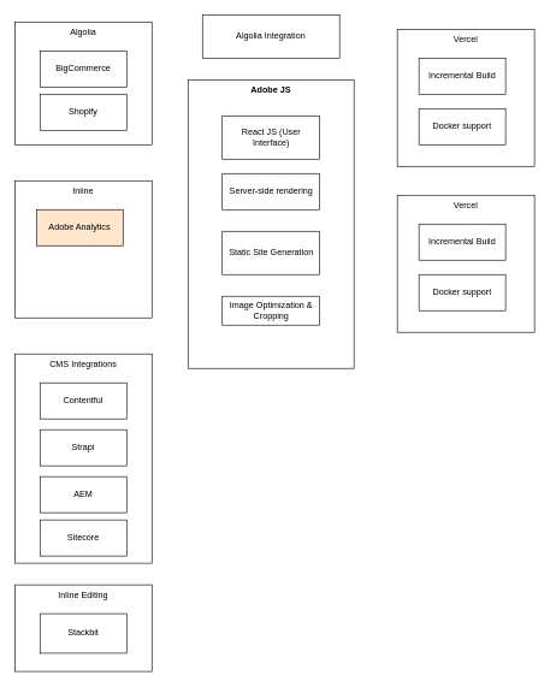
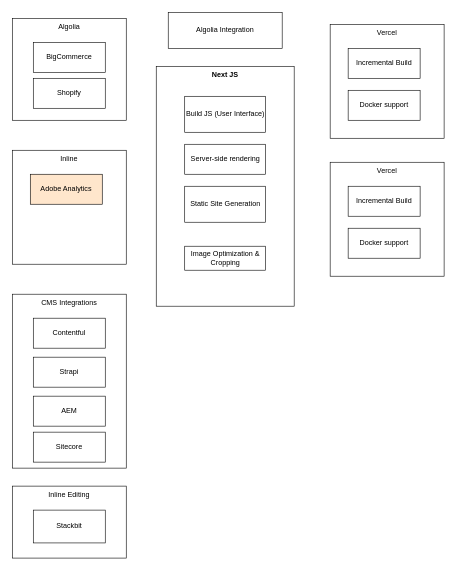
- <mxCell id="3" value="&lt;b&gt;Adobe JS&lt;/b&gt;" style="rounded=0;whiteSpace=wrap;html=1;verticalAlign=top;" parent="2" vertex="1"><mxGeometry width="230" height="400" as="geometry" /></mxCell>
+ <mxCell id="3" value="&lt;b&gt;Next JS&lt;/b&gt;" style="rounded=0;whiteSpace=wrap;html=1;verticalAlign=top;" parent="2" vertex="1"><mxGeometry width="230" height="400" as="geometry" /></mxCell>
- <mxCell id="4" value="React JS (User Interface)" style="rounded=0;whiteSpace=wrap;html=1;" parent="2" vertex="1"><mxGeometry x="47.5" y="50" width="135" height="60" as="geometry" /></mxCell>
+ <mxCell id="4" value="Build JS (User Interface)" style="rounded=0;whiteSpace=wrap;html=1;" parent="2" vertex="1"><mxGeometry x="47.5" y="50" width="135" height="60" as="geometry" /></mxCell>
- <mxCell id="6" value="Static Site Generation" style="rounded=0;whiteSpace=wrap;html=1;" parent="2" vertex="1"><mxGeometry x="47.5" y="210" width="135" height="60" as="geometry" /></mxCell>
+ <mxCell id="6" value="Static Site Generation" style="rounded=0;whiteSpace=wrap;html=1;" parent="2" vertex="1"><mxGeometry x="47.5" y="200" width="135" height="60" as="geometry" /></mxCell>
